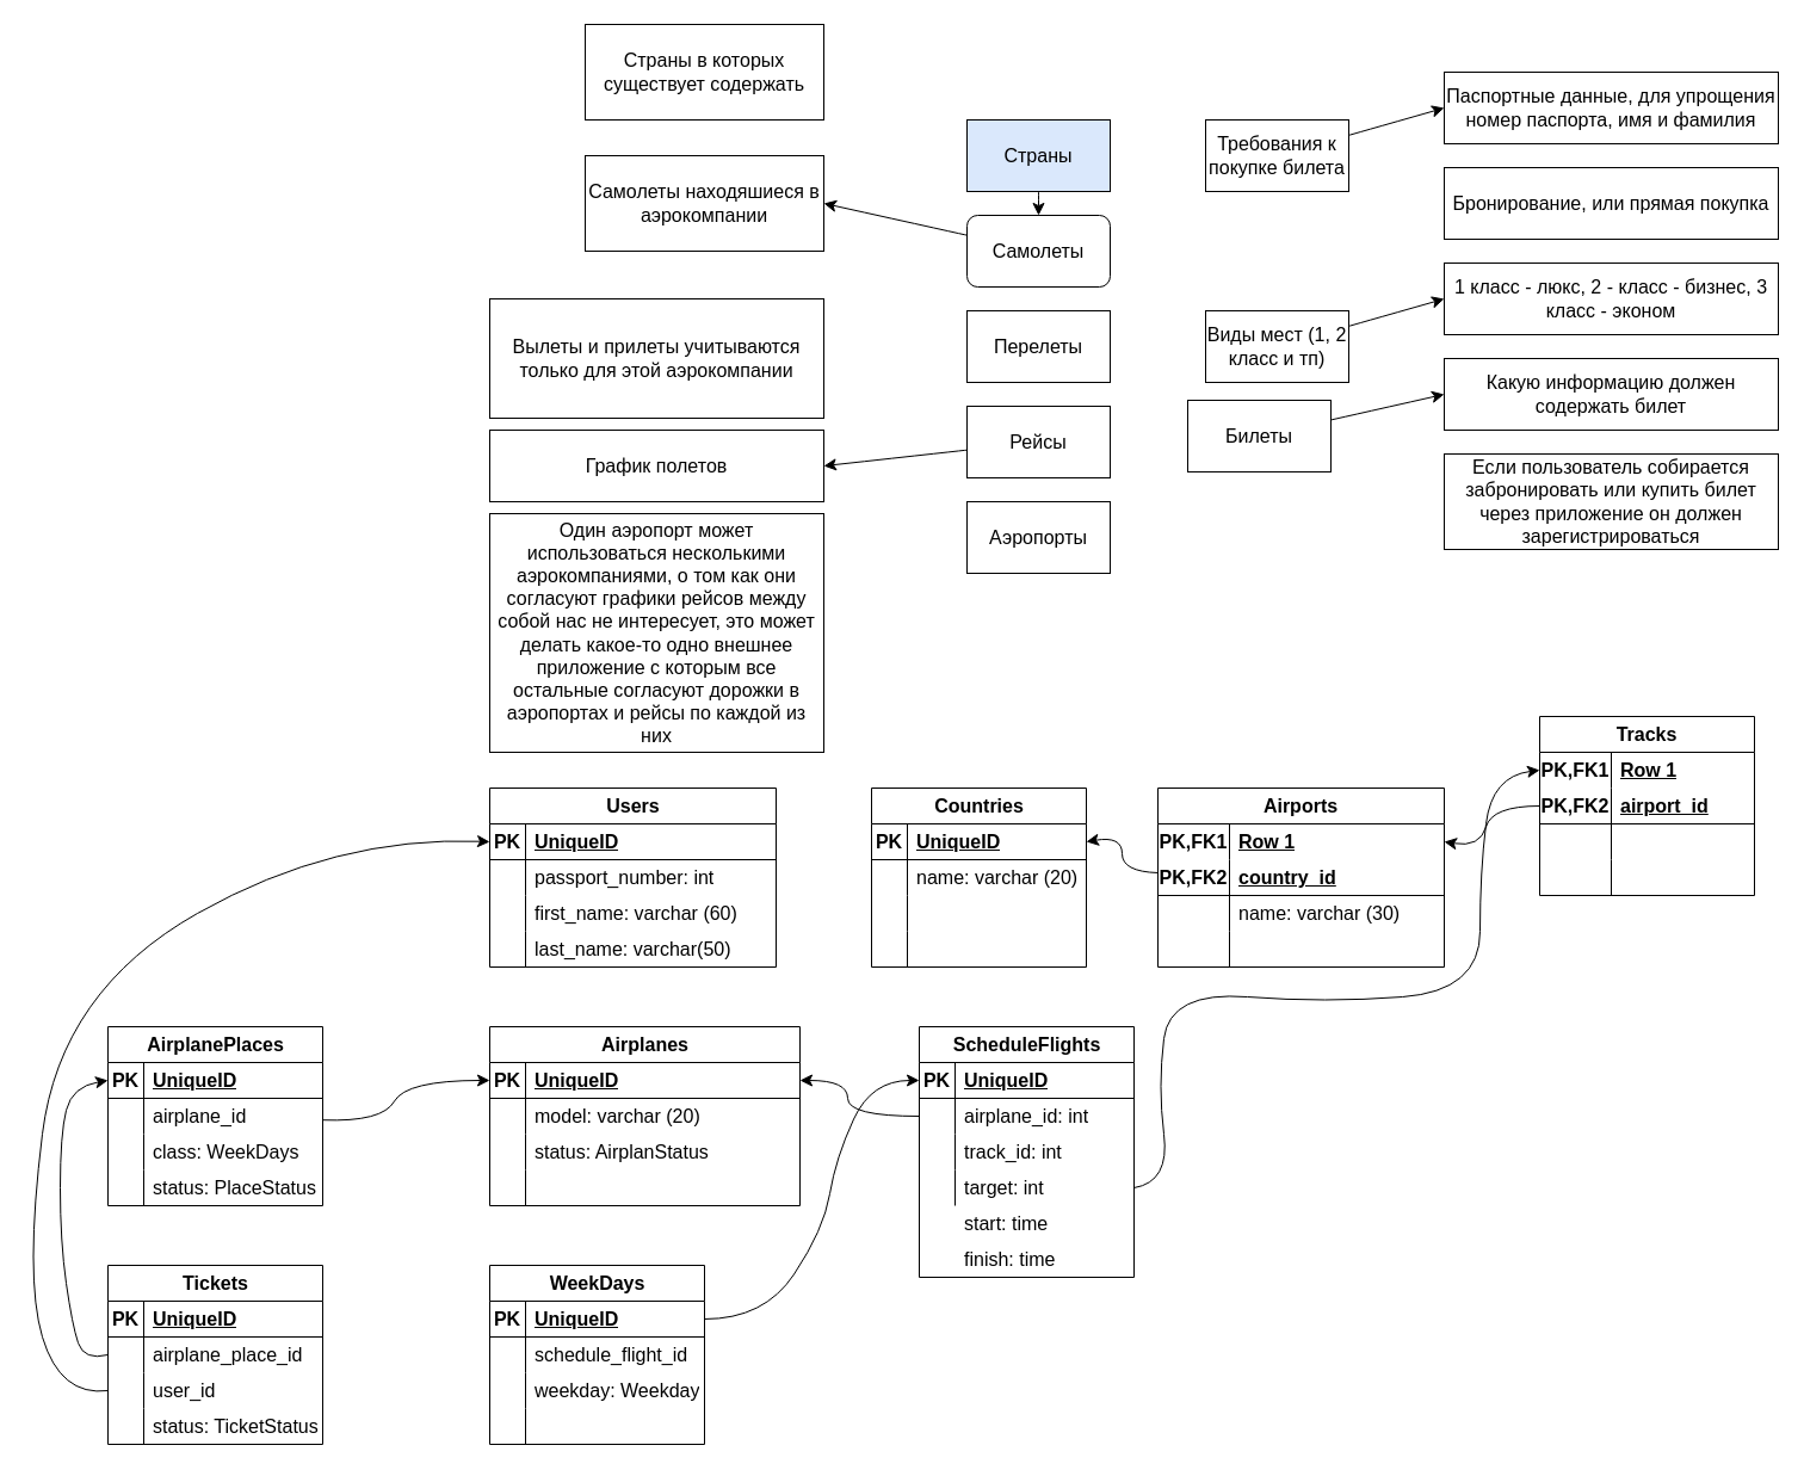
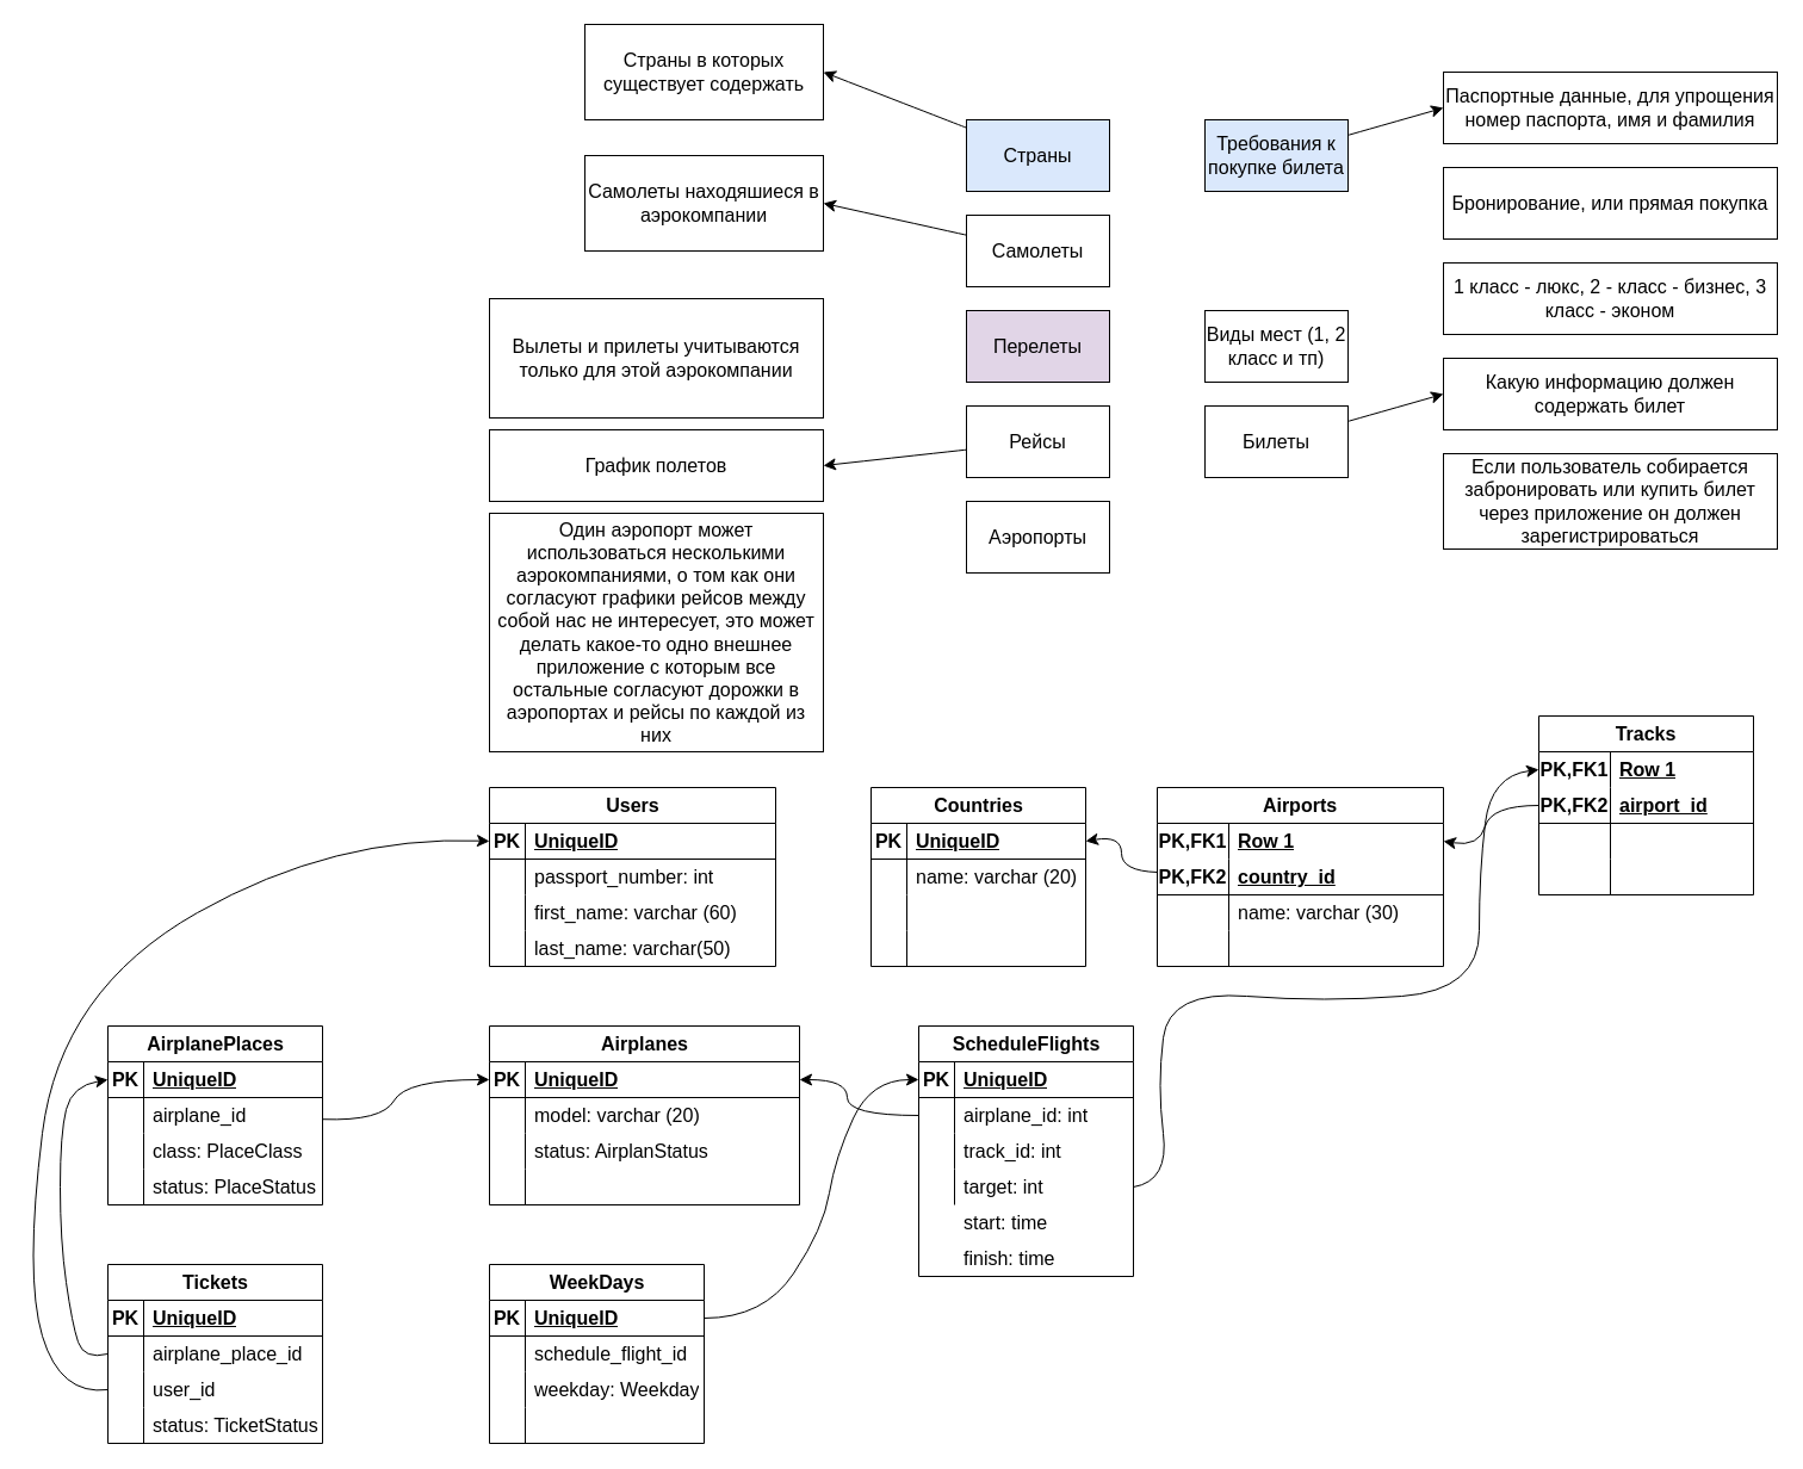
- <mxCell id="5" value="Требования к покупке билета" style="rounded=0;whiteSpace=wrap;html=1;fontSize=16;" parent="1" vertex="1"><mxGeometry x="1010" y="100" width="120" height="60" as="geometry" /></mxCell>
+ <mxCell id="5" value="Требования к покупке билета" style="rounded=0;whiteSpace=wrap;html=1;fontSize=16;fillColor=#dae8fc;" parent="1" vertex="1"><mxGeometry x="1010" y="100" width="120" height="60" as="geometry" /></mxCell>
- <mxCell id="2" style="edgeStyle=none;curved=1;rounded=0;orthogonalLoop=1;jettySize=auto;html=1;fontSize=12;startSize=8;endSize=8;" parent="1" source="3" target="7" edge="1"><mxGeometry relative="1" as="geometry" /></mxCell>
+ <mxCell id="2" style="edgeStyle=none;curved=1;rounded=0;orthogonalLoop=1;jettySize=auto;html=1;entryX=1;entryY=0.5;entryDx=0;entryDy=0;fontSize=12;startSize=8;endSize=8;" parent="1" source="3" target="14" edge="1"><mxGeometry relative="1" as="geometry" /></mxCell>
- <mxCell id="7" value="Самолеты" style="whiteSpace=wrap;html=1;fontSize=16;rounded=1;" parent="1" vertex="1"><mxGeometry x="810" width="120" height="60" as="geometry" y="180" /></mxCell>
+ <mxCell id="7" value="Самолеты" style="rounded=0;whiteSpace=wrap;html=1;fontSize=16;" parent="1" vertex="1"><mxGeometry x="810" width="120" height="60" as="geometry" y="180" /></mxCell>
- <mxCell id="12" style="edgeStyle=none;curved=1;rounded=0;orthogonalLoop=1;jettySize=auto;html=1;entryX=0;entryY=0.5;entryDx=0;entryDy=0;fontSize=12;startSize=8;endSize=8;" parent="1" source="13" target="22" edge="1"><mxGeometry relative="1" as="geometry" /></mxCell>
- <mxCell id="8" value="Перелеты" style="rounded=0;whiteSpace=wrap;html=1;fontSize=16;" parent="1" vertex="1"><mxGeometry x="810" y="260" width="120" height="60" as="geometry" /></mxCell>
+ <mxCell id="8" value="Перелеты" style="rounded=0;whiteSpace=wrap;html=1;fontSize=16;fillColor=#e1d5e7;" parent="1" vertex="1"><mxGeometry x="810" y="260" width="120" height="60" as="geometry" /></mxCell>
- <mxCell id="19" value="Билеты" style="rounded=0;whiteSpace=wrap;html=1;fontSize=16;" parent="1" vertex="1"><mxGeometry x="995" y="335" width="120" height="60" as="geometry" /></mxCell>
+ <mxCell id="19" value="Билеты" style="rounded=0;whiteSpace=wrap;html=1;fontSize=16;" parent="1" vertex="1"><mxGeometry x="1010" y="340" width="120" height="60" as="geometry" /></mxCell>
- <mxCell id="133" value="class: WeekDays" style="shape=partialRectangle;connectable=0;fillColor=none;top=0;left=0;bottom=0;right=0;align=left;spacingLeft=6;overflow=hidden;whiteSpace=wrap;html=1;fontSize=16;" vertex="1" parent="131"><mxGeometry x="30" width="150" height="30" as="geometry"><mxRectangle width="150" height="30" as="alternateBounds" /></mxGeometry></mxCell>
+ <mxCell id="133" value="class: PlaceClass" style="shape=partialRectangle;connectable=0;fillColor=none;top=0;left=0;bottom=0;right=0;align=left;spacingLeft=6;overflow=hidden;whiteSpace=wrap;html=1;fontSize=16;" vertex="1" parent="131"><mxGeometry x="30" width="150" height="30" as="geometry"><mxRectangle width="150" height="30" as="alternateBounds" /></mxGeometry></mxCell>
